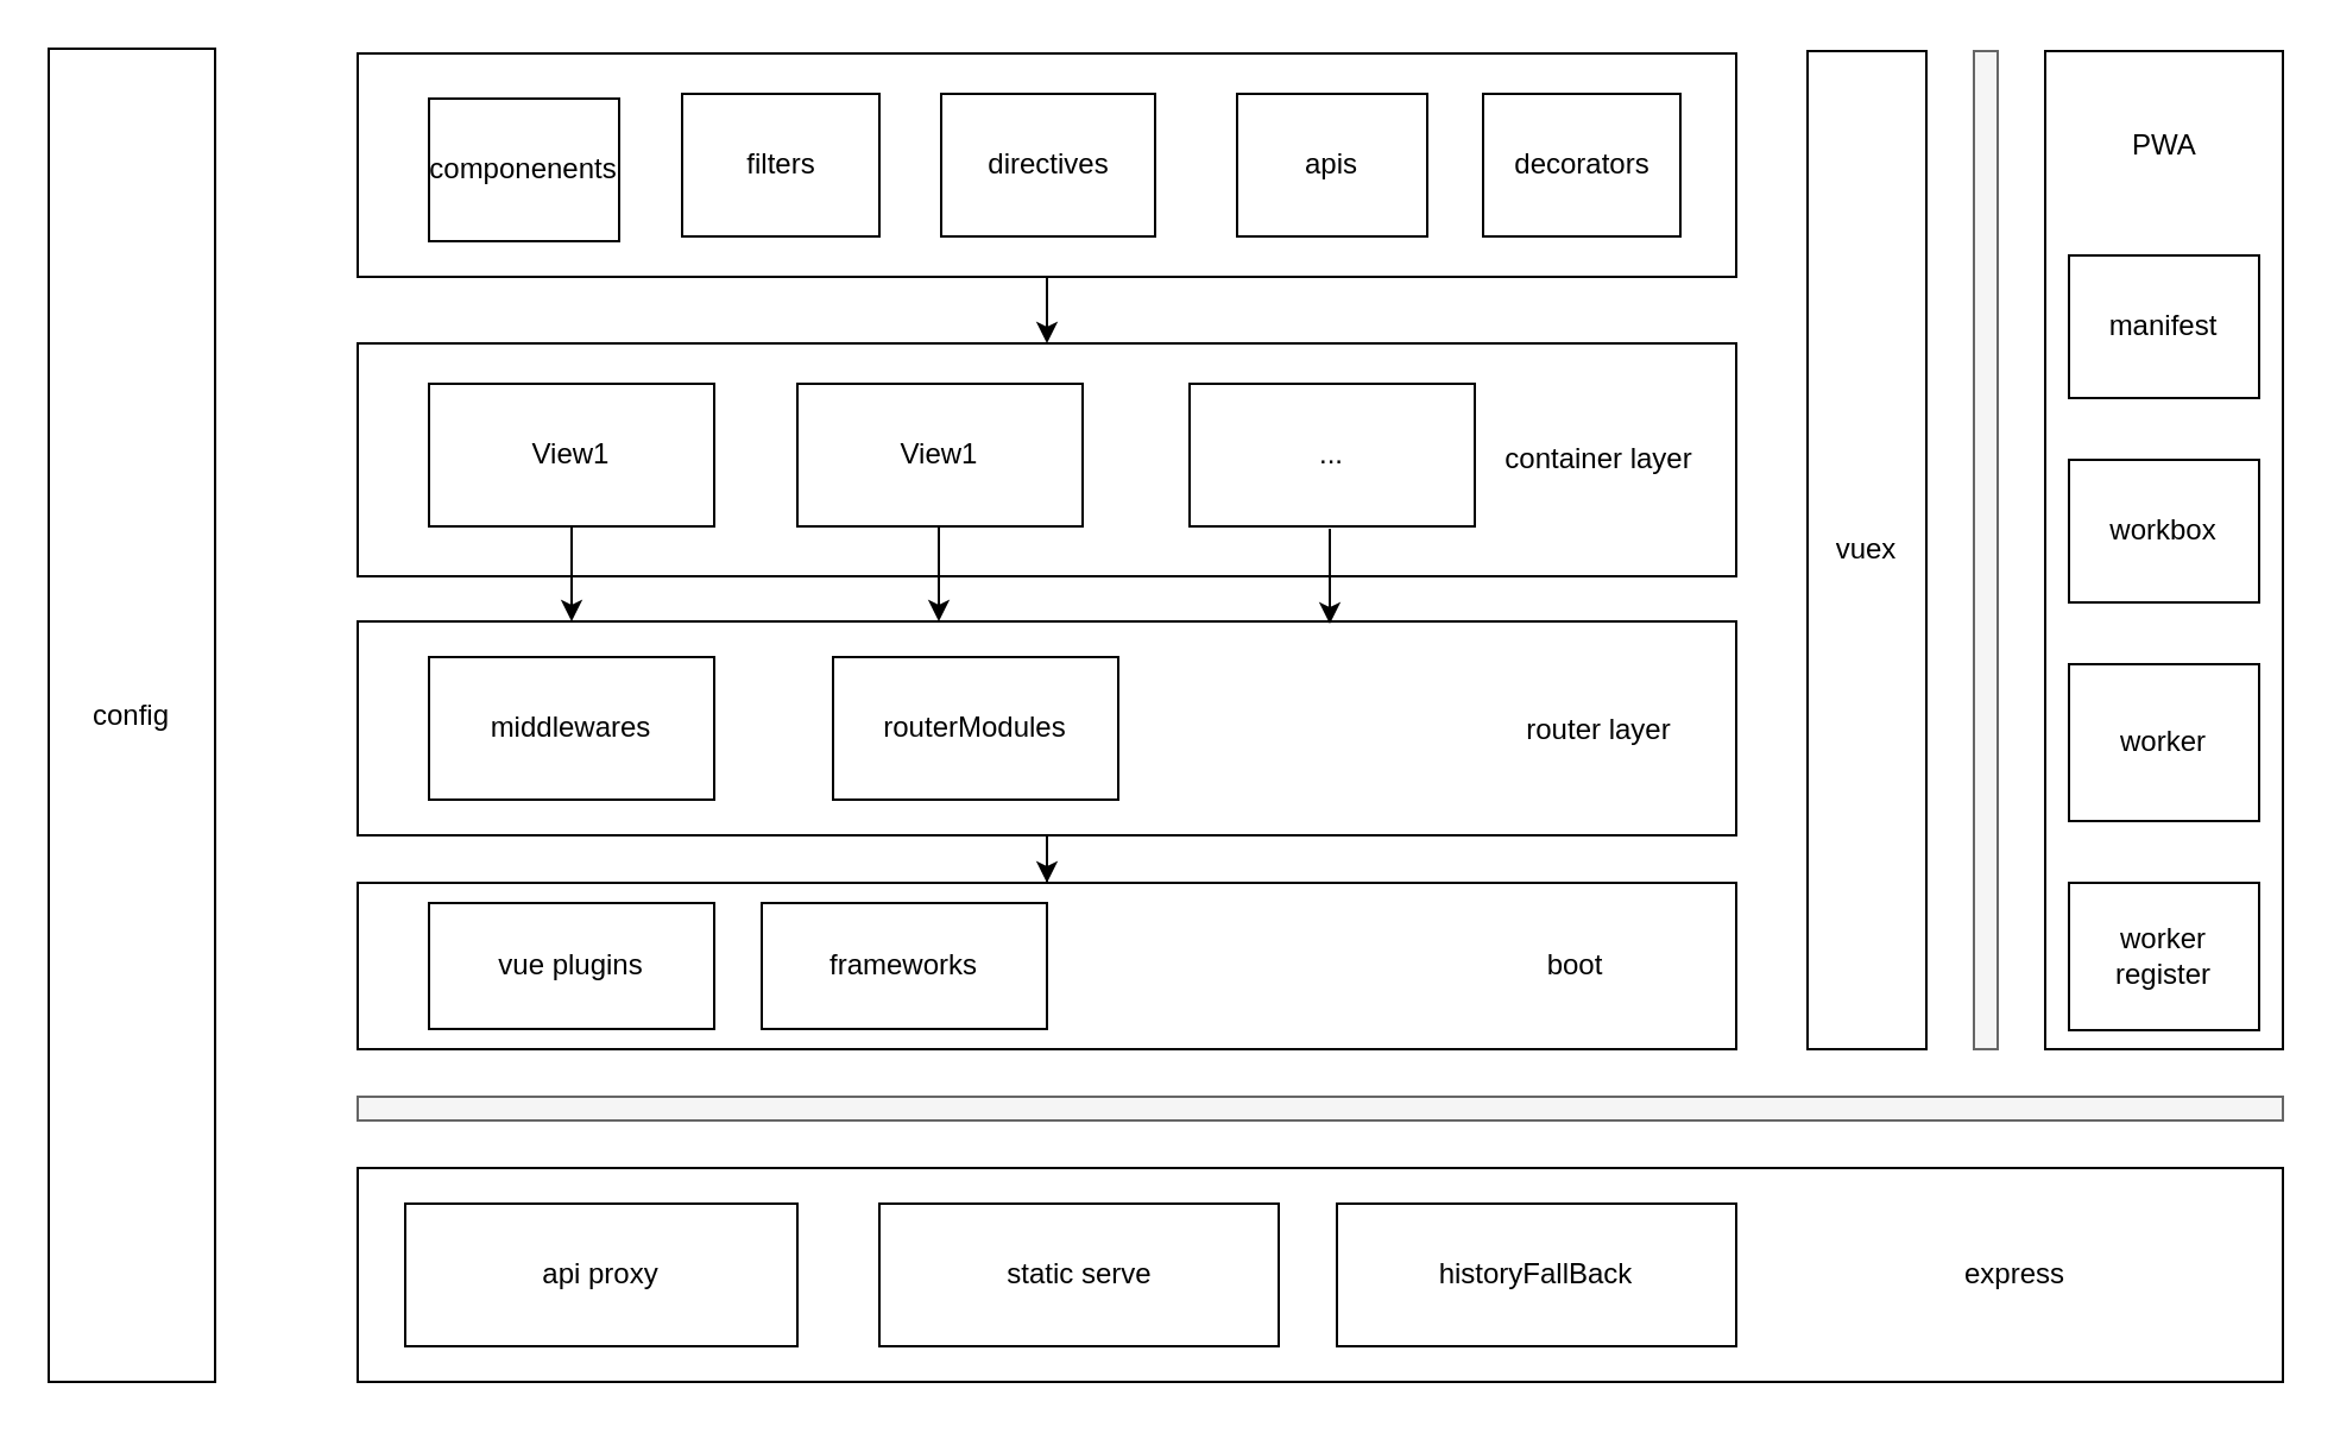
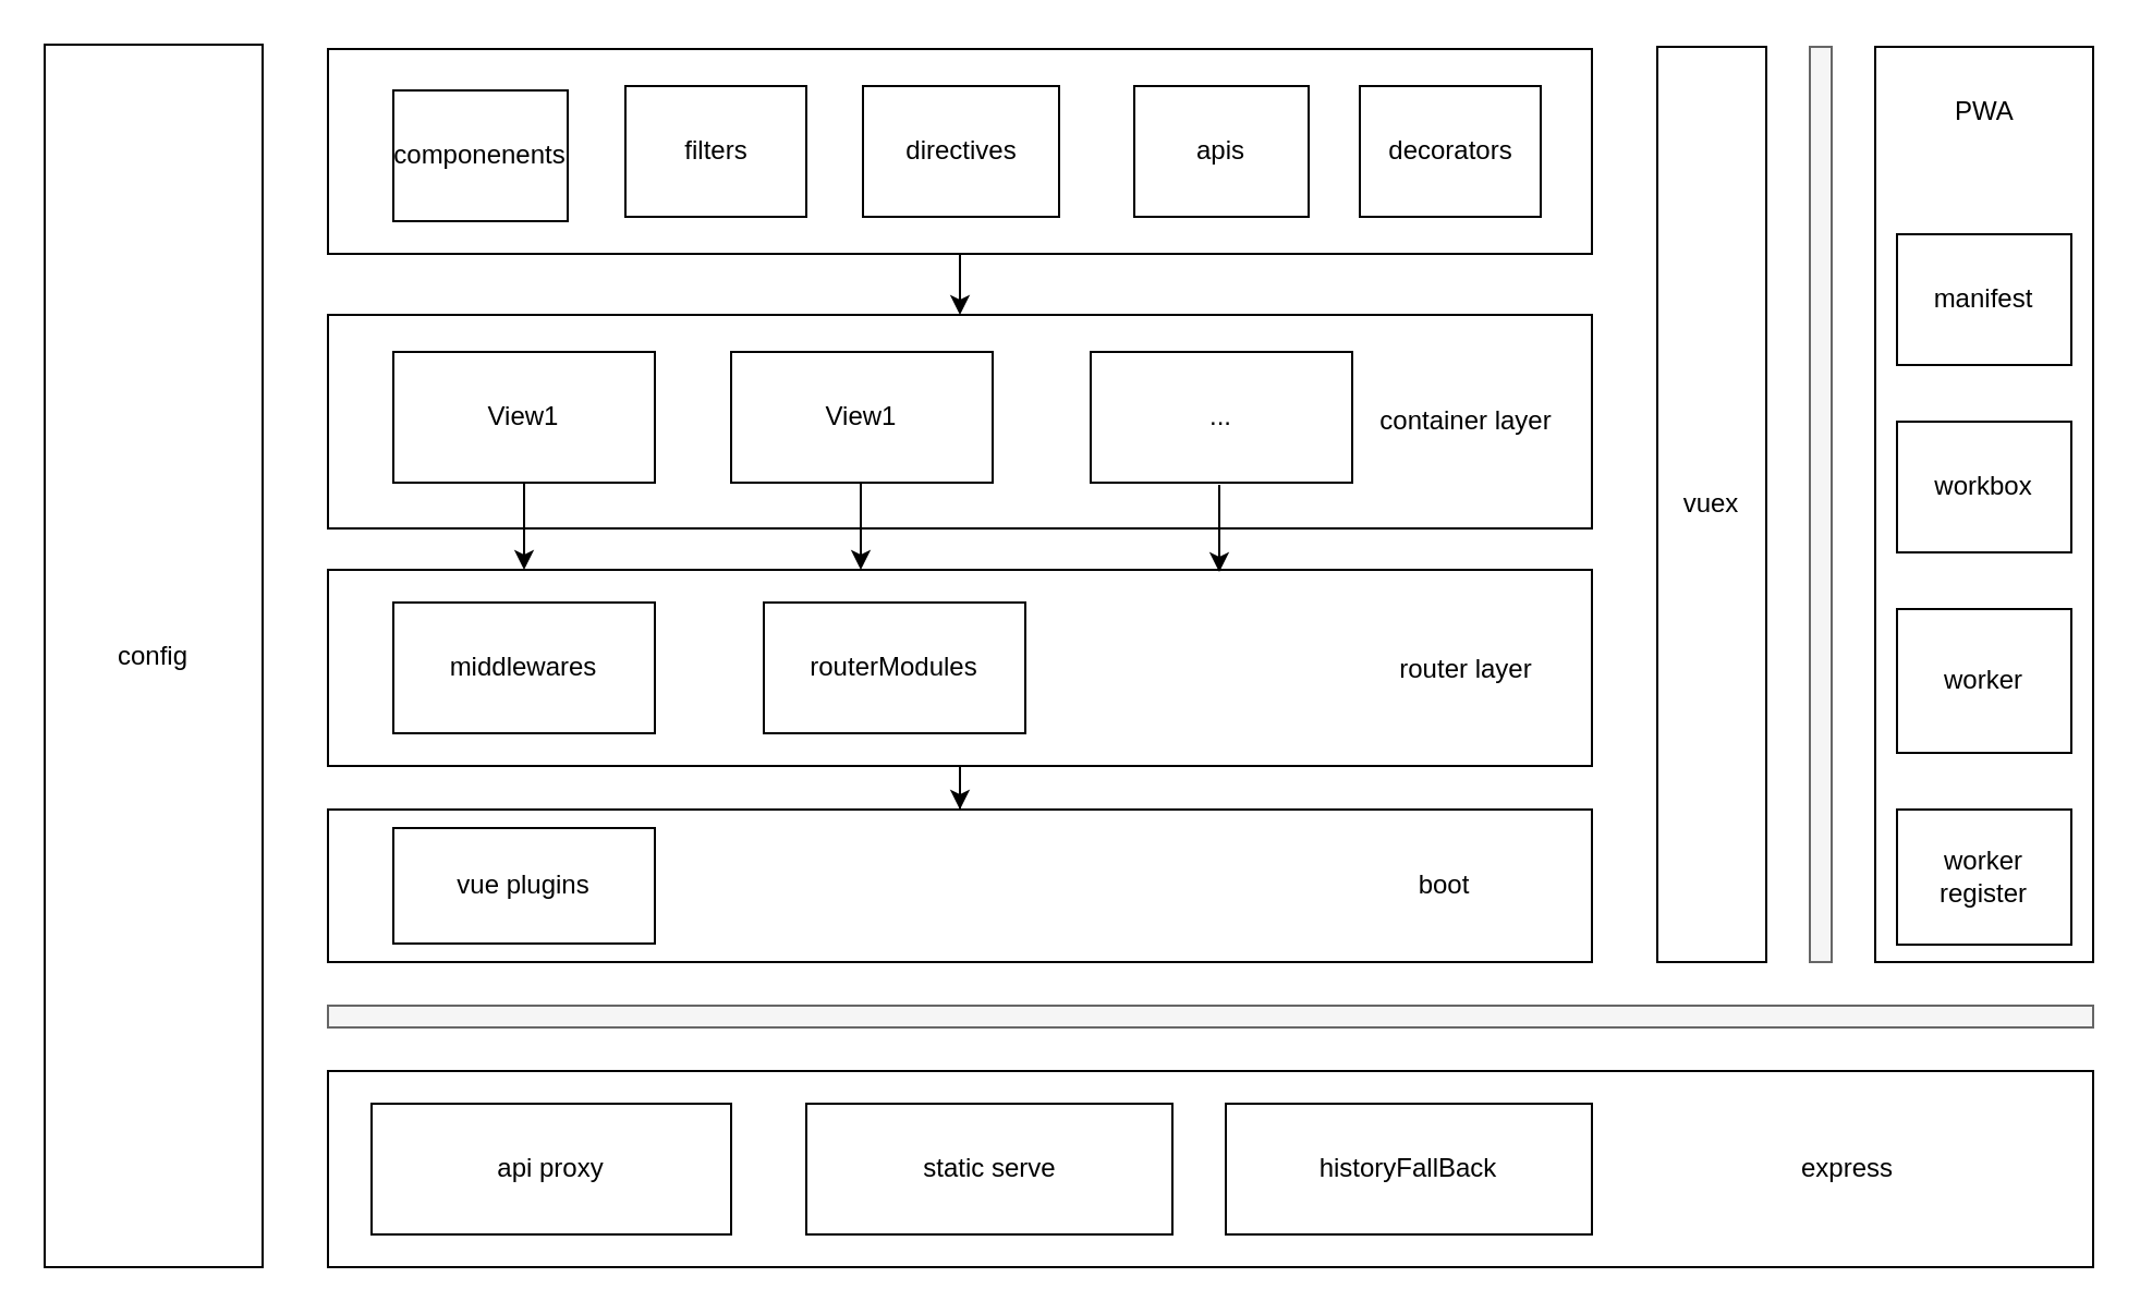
- <mxCell id="40" value="PWA" style="text;html=1;strokeColor=none;fillColor=none;align=center;verticalAlign=middle;whiteSpace=wrap;rounded=0;" vertex="1" parent="1"><mxGeometry x="867.5" y="51" width="85" height="20" as="geometry" /></mxCell>
+ <mxCell id="40" value="PWA" style="text;html=1;strokeColor=none;fillColor=none;align=center;verticalAlign=middle;whiteSpace=wrap;rounded=0;" vertex="1" parent="1"><mxGeometry x="867.5" y="41" width="85" height="20" as="geometry" /></mxCell>
- <mxCell id="23" value="config" style="rounded=0;whiteSpace=wrap;html=1;" vertex="1" parent="1"><mxGeometry x="20" y="20" width="70" height="561" as="geometry" /></mxCell>
+ <mxCell id="23" value="config" style="rounded=0;whiteSpace=wrap;html=1;" vertex="1" parent="1"><mxGeometry x="20" y="20" width="100" height="561" as="geometry" /></mxCell>
- <mxCell id="33" value="frameworks" style="rounded=0;whiteSpace=wrap;html=1;" vertex="1" parent="1"><mxGeometry x="320" y="379.5" width="120" height="53" as="geometry" /></mxCell>
